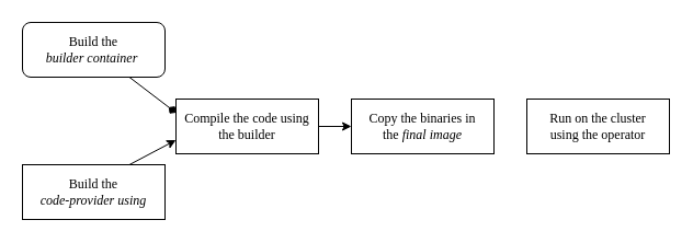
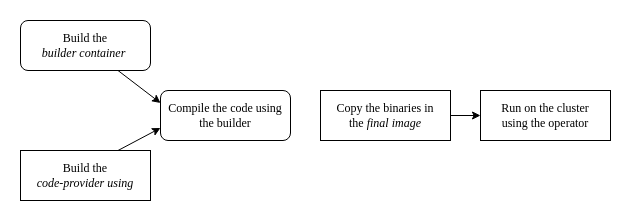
- <mxCell id="2" style="rounded=0;orthogonalLoop=1;jettySize=auto;html=1;exitX=0.75;exitY=1;exitDx=0;exitDy=0;entryX=0;entryY=0.25;entryDx=0;entryDy=0;endArrow=diamond;" edge="1" parent="1" source="3" target="7"><mxGeometry relative="1" as="geometry" /></mxCell>
+ <mxCell id="2" style="rounded=0;orthogonalLoop=1;jettySize=auto;html=1;exitX=0.75;exitY=1;exitDx=0;exitDy=0;entryX=0;entryY=0.25;entryDx=0;entryDy=0;" edge="1" parent="1" source="3" target="7"><mxGeometry relative="1" as="geometry" /></mxCell>
- <mxCell id="7" value="&lt;font face=&quot;newcomputermodern&quot;&gt;Compile the code using the builder&lt;/font&gt;" style="rounded=0;whiteSpace=wrap;html=1;" vertex="1" parent="1"><mxGeometry x="160" y="90" width="130" height="50" as="geometry" /></mxCell>
+ <mxCell id="7" value="&lt;font face=&quot;newcomputermodern&quot;&gt;Compile the code using the builder&lt;/font&gt;" style="whiteSpace=wrap;html=1;rounded=1;" vertex="1" parent="1"><mxGeometry x="160" y="90" width="130" height="50" as="geometry" /></mxCell>
- <mxCell id="6" style="edgeStyle=orthogonalEdgeStyle;rounded=0;orthogonalLoop=1;jettySize=auto;html=1;entryX=0;entryY=0.5;entryDx=0;entryDy=0;" edge="1" parent="1" source="7" target="9"><mxGeometry relative="1" as="geometry" /></mxCell>
+ <mxCell id="8" style="edgeStyle=orthogonalEdgeStyle;rounded=0;orthogonalLoop=1;jettySize=auto;html=1;entryX=0;entryY=0.5;entryDx=0;entryDy=0;" edge="1" parent="1" source="9" target="10"><mxGeometry relative="1" as="geometry" /></mxCell>
